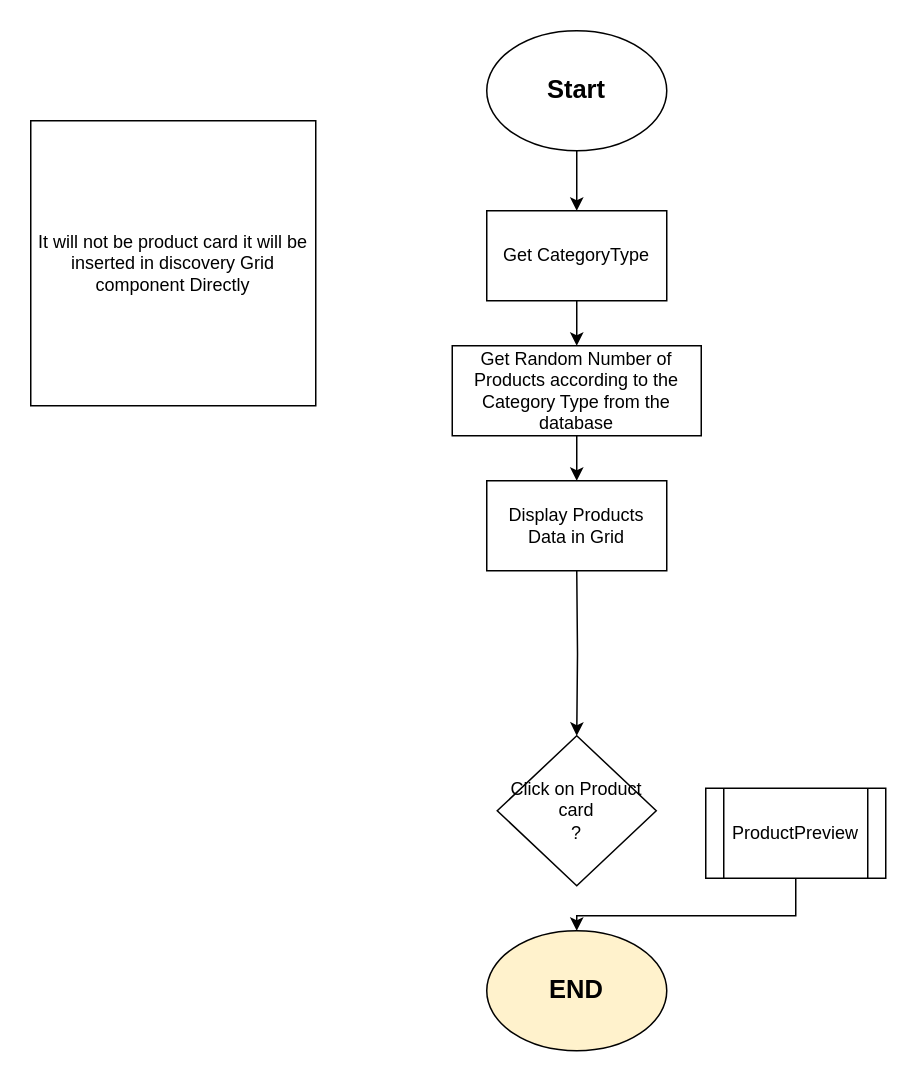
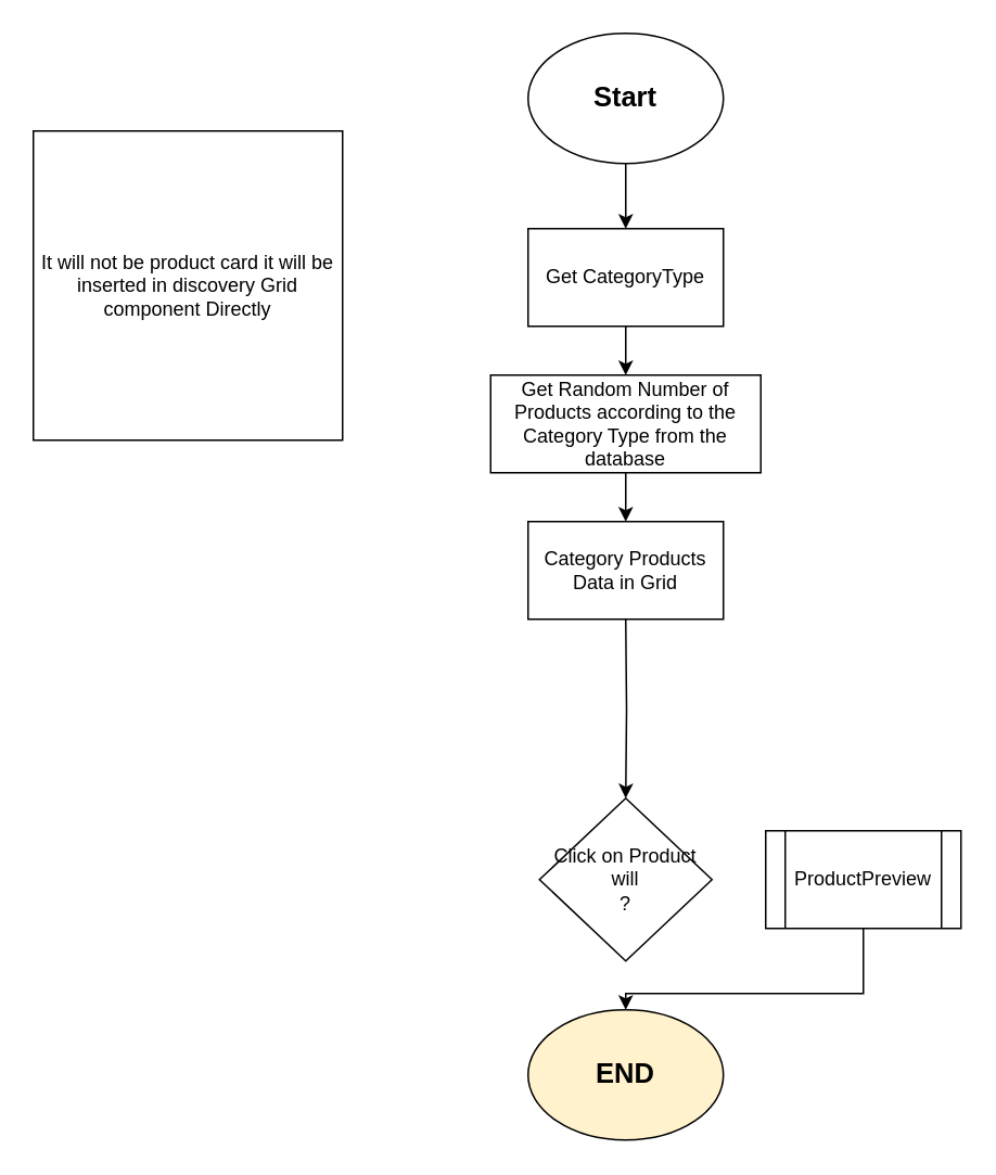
- <mxCell id="14" value="&lt;span&gt;Display Products Data in Grid&lt;/span&gt;" style="rounded=0;whiteSpace=wrap;html=1;" vertex="1" parent="1"><mxGeometry x="324" y="320" width="120" height="60" as="geometry" /></mxCell>
+ <mxCell id="14" value="&lt;span&gt;Category Products Data in Grid&lt;/span&gt;" style="rounded=0;whiteSpace=wrap;html=1;" vertex="1" parent="1"><mxGeometry x="324" y="320" width="120" height="60" as="geometry" /></mxCell>
- <mxCell id="9" value="Click on Product card&lt;br&gt;?" style="rhombus;whiteSpace=wrap;html=1;" parent="1" vertex="1"><mxGeometry x="331" y="490" width="106" height="100" as="geometry" /></mxCell>
+ <mxCell id="9" value="Click on Product will&lt;br&gt;?" style="rhombus;whiteSpace=wrap;html=1;" parent="1" vertex="1"><mxGeometry x="331" y="490" width="106" height="100" as="geometry" /></mxCell>
- <mxCell id="11" value="ProductPreview" style="shape=process;whiteSpace=wrap;html=1;backgroundOutline=1;" parent="1" vertex="1"><mxGeometry x="470" y="525" width="120" height="60" as="geometry" /></mxCell>
+ <mxCell id="11" value="ProductPreview" style="shape=process;whiteSpace=wrap;html=1;backgroundOutline=1;" parent="1" vertex="1"><mxGeometry x="470" y="510" width="120" height="60" as="geometry" /></mxCell>
